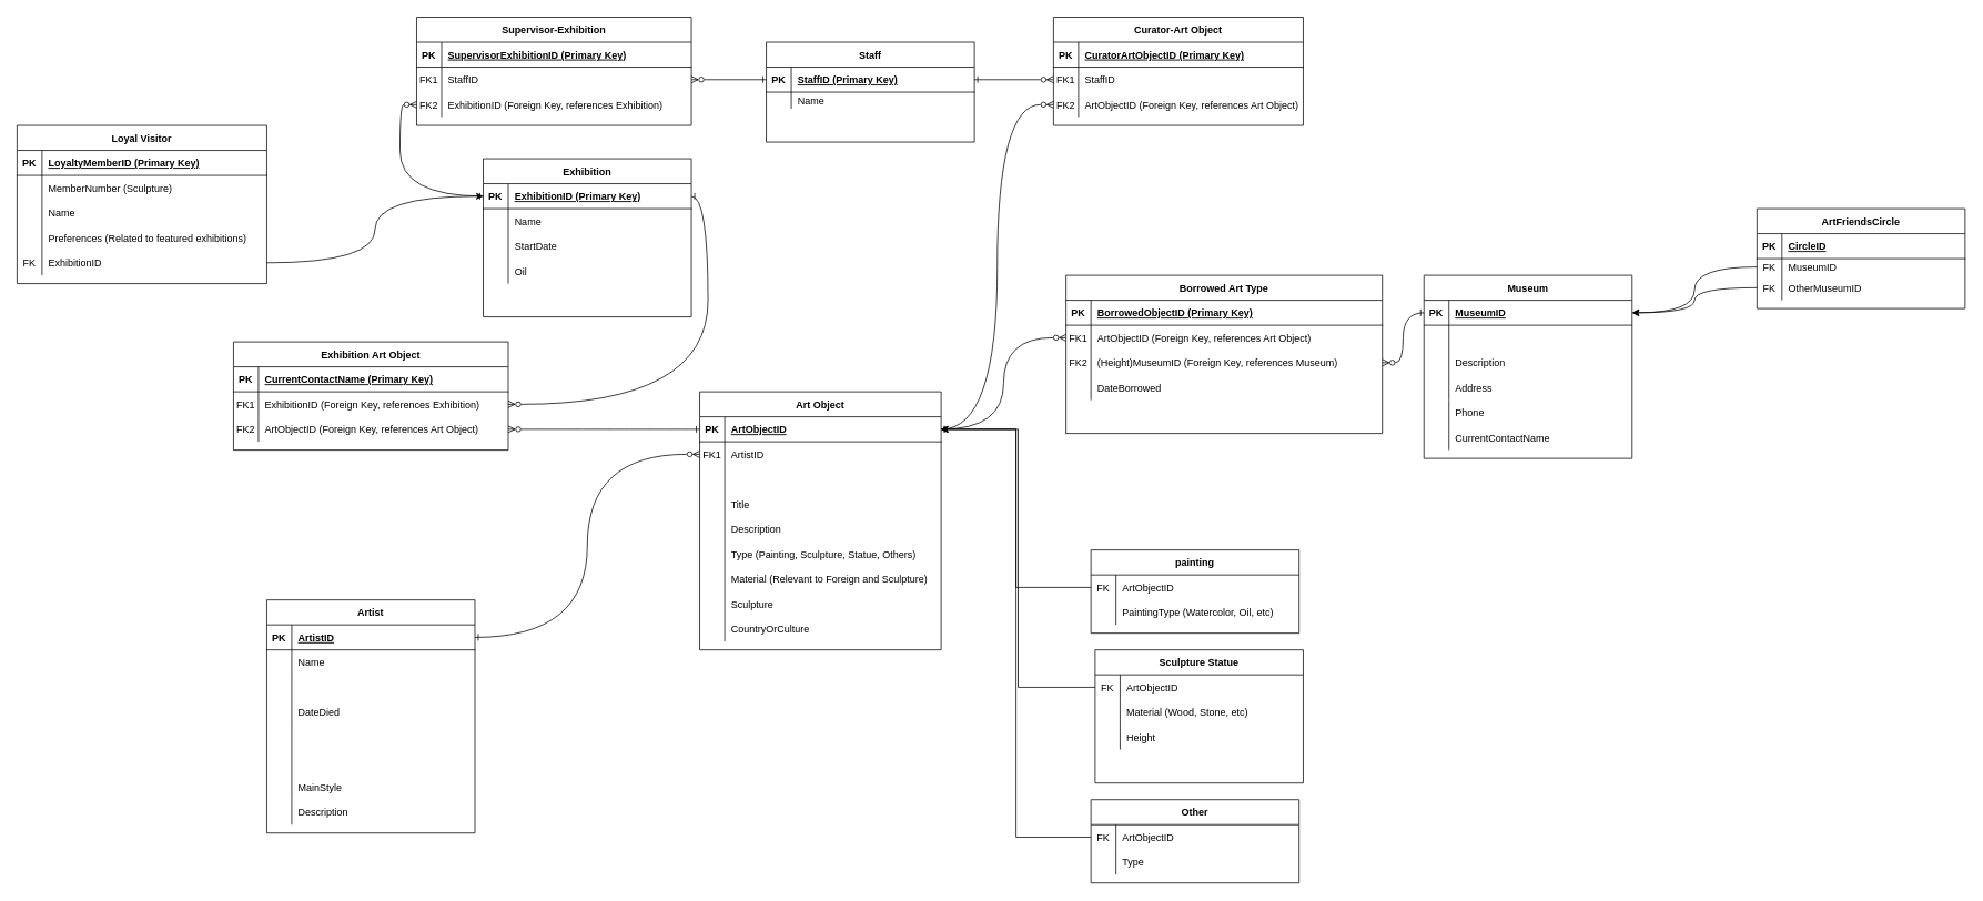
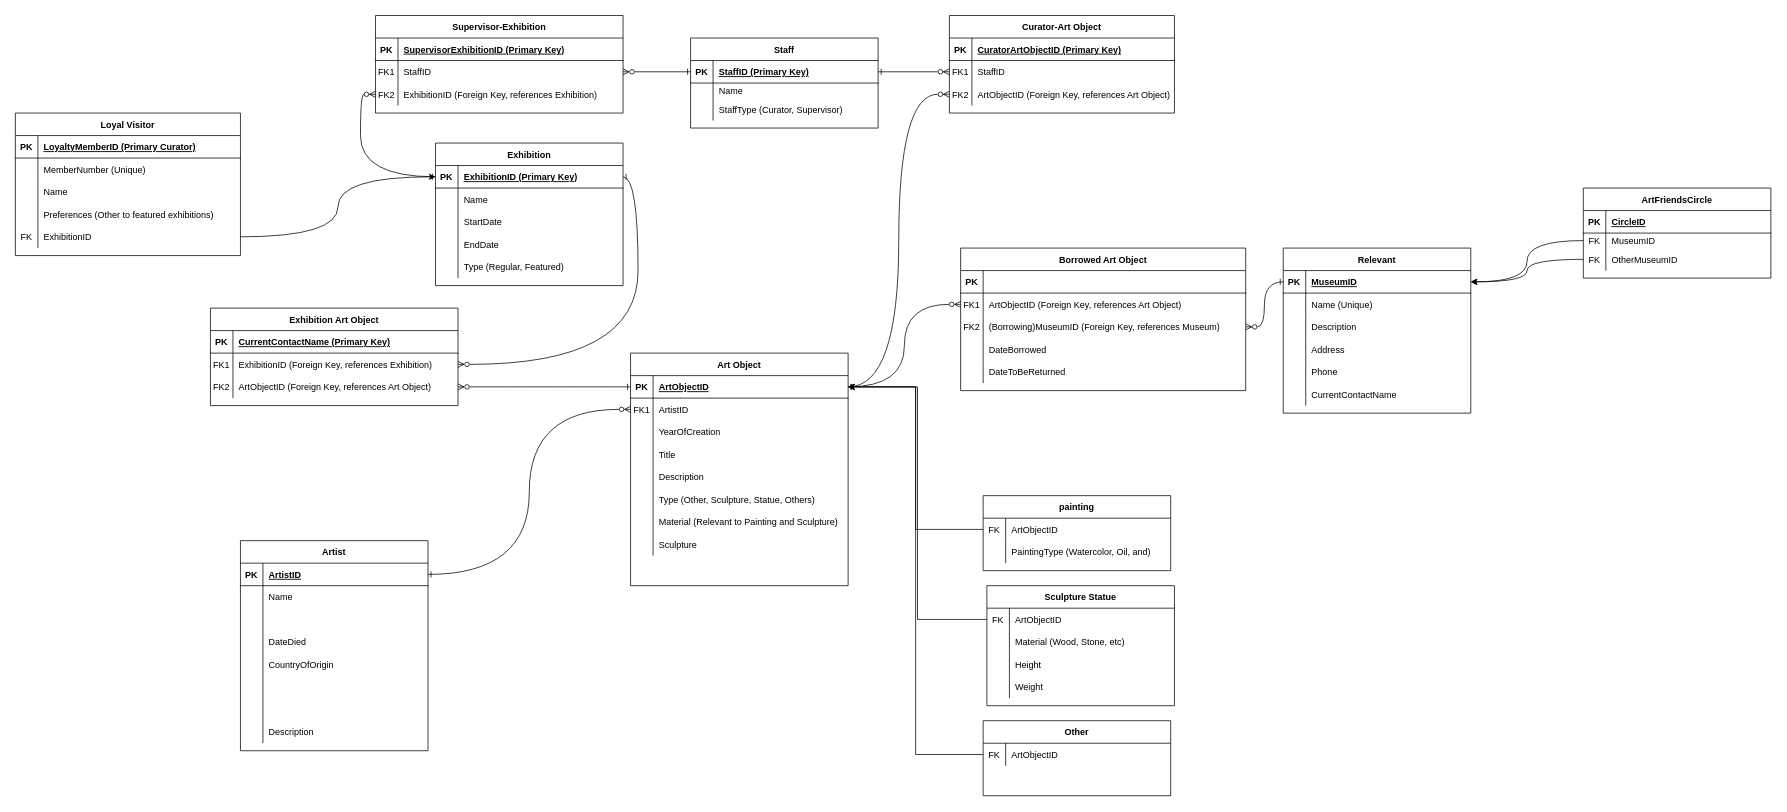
+ <mxCell id="181" value="StaffType (Curator, Supervisor)" style="shape=partialRectangle;overflow=hidden;connectable=0;fillColor=none;top=0;left=0;bottom=0;right=0;align=left;spacingLeft=6;" parent="179" vertex="1"><mxGeometry x="30" width="220" height="30" as="geometry"><mxRectangle width="220" height="30" as="alternateBounds" /></mxGeometry></mxCell>
- <mxCell id="5" value="LoyaltyMemberID (Primary Key) " style="shape=partialRectangle;overflow=hidden;connectable=0;fillColor=none;top=0;left=0;bottom=0;right=0;align=left;spacingLeft=6;fontStyle=5;" parent="3" vertex="1"><mxGeometry x="30" width="270" height="30" as="geometry"><mxRectangle width="270" height="30" as="alternateBounds" /></mxGeometry></mxCell>
+ <mxCell id="5" value="LoyaltyMemberID (Primary Curator) " style="shape=partialRectangle;overflow=hidden;connectable=0;fillColor=none;top=0;left=0;bottom=0;right=0;align=left;spacingLeft=6;fontStyle=5;" parent="3" vertex="1"><mxGeometry x="30" width="270" height="30" as="geometry"><mxRectangle width="270" height="30" as="alternateBounds" /></mxGeometry></mxCell>
- <mxCell id="8" value="MemberNumber (Sculpture)" style="shape=partialRectangle;overflow=hidden;connectable=0;fillColor=none;top=0;left=0;bottom=0;right=0;align=left;spacingLeft=6;" parent="6" vertex="1"><mxGeometry x="30" width="270" height="30" as="geometry"><mxRectangle width="270" height="30" as="alternateBounds" /></mxGeometry></mxCell>
+ <mxCell id="8" value="MemberNumber (Unique)" style="shape=partialRectangle;overflow=hidden;connectable=0;fillColor=none;top=0;left=0;bottom=0;right=0;align=left;spacingLeft=6;" parent="6" vertex="1"><mxGeometry x="30" width="270" height="30" as="geometry"><mxRectangle width="270" height="30" as="alternateBounds" /></mxGeometry></mxCell>
- <mxCell id="14" value="Preferences (Related to featured exhibitions)" style="shape=partialRectangle;overflow=hidden;connectable=0;fillColor=none;top=0;left=0;bottom=0;right=0;align=left;spacingLeft=6;" parent="12" vertex="1"><mxGeometry x="30" width="270" height="30" as="geometry"><mxRectangle width="270" height="30" as="alternateBounds" /></mxGeometry></mxCell>
+ <mxCell id="14" value="Preferences (Other to featured exhibitions)" style="shape=partialRectangle;overflow=hidden;connectable=0;fillColor=none;top=0;left=0;bottom=0;right=0;align=left;spacingLeft=6;" parent="12" vertex="1"><mxGeometry x="30" width="270" height="30" as="geometry"><mxRectangle width="270" height="30" as="alternateBounds" /></mxGeometry></mxCell>
- <mxCell id="130" value="Oil" style="shape=partialRectangle;overflow=hidden;connectable=0;fillColor=none;top=0;left=0;bottom=0;right=0;align=left;spacingLeft=6;" parent="128" vertex="1"><mxGeometry x="30" width="220" height="30" as="geometry"><mxRectangle width="220" height="30" as="alternateBounds" /></mxGeometry></mxCell>
+ <mxCell id="130" value="EndDate" style="shape=partialRectangle;overflow=hidden;connectable=0;fillColor=none;top=0;left=0;bottom=0;right=0;align=left;spacingLeft=6;" parent="128" vertex="1"><mxGeometry x="30" width="220" height="30" as="geometry"><mxRectangle width="220" height="30" as="alternateBounds" /></mxGeometry></mxCell>
- <mxCell id="60" value="Borrowed Art Type" style="shape=table;startSize=30;container=1;collapsible=1;childLayout=tableLayout;fixedRows=1;rowLines=0;fontStyle=1;align=center;resizeLast=1;" parent="1" vertex="1"><mxGeometry x="1280" y="330" width="380" height="190" as="geometry" /></mxCell>
+ <mxCell id="60" value="Borrowed Art Object" style="shape=table;startSize=30;container=1;collapsible=1;childLayout=tableLayout;fixedRows=1;rowLines=0;fontStyle=1;align=center;resizeLast=1;" parent="1" vertex="1"><mxGeometry x="1280" y="330" width="380" height="190" as="geometry" /></mxCell>
- <mxCell id="41" value="Museum" style="shape=table;startSize=30;container=1;collapsible=1;childLayout=tableLayout;fixedRows=1;rowLines=0;fontStyle=1;align=center;resizeLast=1;" parent="1" vertex="1"><mxGeometry x="1710" y="330" width="250" height="220" as="geometry" /></mxCell>
+ <mxCell id="41" value="Relevant" style="shape=table;startSize=30;container=1;collapsible=1;childLayout=tableLayout;fixedRows=1;rowLines=0;fontStyle=1;align=center;resizeLast=1;" parent="1" vertex="1"><mxGeometry x="1710" y="330" width="250" height="220" as="geometry" /></mxCell>
+ <mxCell id="133" value="Type (Regular, Featured)" style="shape=partialRectangle;overflow=hidden;connectable=0;fillColor=none;top=0;left=0;bottom=0;right=0;align=left;spacingLeft=6;" parent="131" vertex="1"><mxGeometry x="30" width="220" height="30" as="geometry"><mxRectangle width="220" height="30" as="alternateBounds" /></mxGeometry></mxCell>
- <mxCell id="63" value="BorrowedObjectID (Primary Key) " style="shape=partialRectangle;overflow=hidden;connectable=0;fillColor=none;top=0;left=0;bottom=0;right=0;align=left;spacingLeft=6;fontStyle=5;" parent="61" vertex="1"><mxGeometry x="30" width="350" height="30" as="geometry"><mxRectangle width="350" height="30" as="alternateBounds" /></mxGeometry></mxCell>
+ <mxCell id="47" value="Name (Unique)" style="shape=partialRectangle;overflow=hidden;connectable=0;fillColor=none;top=0;left=0;bottom=0;right=0;align=left;spacingLeft=6;" parent="45" vertex="1"><mxGeometry x="30" width="220" height="30" as="geometry"><mxRectangle width="220" height="30" as="alternateBounds" /></mxGeometry></mxCell>
- <mxCell id="69" value="(Height)MuseumID (Foreign Key, references Museum)" style="shape=partialRectangle;overflow=hidden;connectable=0;fillColor=none;top=0;left=0;bottom=0;right=0;align=left;spacingLeft=6;" parent="67" vertex="1"><mxGeometry x="30" width="350" height="30" as="geometry"><mxRectangle width="350" height="30" as="alternateBounds" /></mxGeometry></mxCell>
+ <mxCell id="69" value="(Borrowing)MuseumID (Foreign Key, references Museum)" style="shape=partialRectangle;overflow=hidden;connectable=0;fillColor=none;top=0;left=0;bottom=0;right=0;align=left;spacingLeft=6;" parent="67" vertex="1"><mxGeometry x="30" width="350" height="30" as="geometry"><mxRectangle width="350" height="30" as="alternateBounds" /></mxGeometry></mxCell>
+ <mxCell id="75" value="DateToBeReturned" style="shape=partialRectangle;overflow=hidden;connectable=0;fillColor=none;top=0;left=0;bottom=0;right=0;align=left;spacingLeft=6;" parent="73" vertex="1"><mxGeometry x="30" width="350" height="30" as="geometry"><mxRectangle width="350" height="30" as="alternateBounds" /></mxGeometry></mxCell>
+ <mxCell id="99" value="YearOfCreation" style="shape=partialRectangle;overflow=hidden;connectable=0;fillColor=none;top=0;left=0;bottom=0;right=0;align=left;spacingLeft=6;" parent="97" vertex="1"><mxGeometry x="30" width="260" height="30" as="geometry"><mxRectangle width="260" height="30" as="alternateBounds" /></mxGeometry></mxCell>
- <mxCell id="108" value="Type (Painting, Sculpture, Statue, Others)" style="shape=partialRectangle;overflow=hidden;connectable=0;fillColor=none;top=0;left=0;bottom=0;right=0;align=left;spacingLeft=6;" parent="106" vertex="1"><mxGeometry x="30" width="260" height="30" as="geometry"><mxRectangle width="260" height="30" as="alternateBounds" /></mxGeometry></mxCell>
+ <mxCell id="108" value="Type (Other, Sculpture, Statue, Others)" style="shape=partialRectangle;overflow=hidden;connectable=0;fillColor=none;top=0;left=0;bottom=0;right=0;align=left;spacingLeft=6;" parent="106" vertex="1"><mxGeometry x="30" width="260" height="30" as="geometry"><mxRectangle width="260" height="30" as="alternateBounds" /></mxGeometry></mxCell>
- <mxCell id="111" value="Material (Relevant to Foreign and Sculpture)" style="shape=partialRectangle;overflow=hidden;connectable=0;fillColor=none;top=0;left=0;bottom=0;right=0;align=left;spacingLeft=6;" parent="109" vertex="1"><mxGeometry x="30" width="260" height="30" as="geometry"><mxRectangle width="260" height="30" as="alternateBounds" /></mxGeometry></mxCell>
+ <mxCell id="111" value="Material (Relevant to Painting and Sculpture)" style="shape=partialRectangle;overflow=hidden;connectable=0;fillColor=none;top=0;left=0;bottom=0;right=0;align=left;spacingLeft=6;" parent="109" vertex="1"><mxGeometry x="30" width="260" height="30" as="geometry"><mxRectangle width="260" height="30" as="alternateBounds" /></mxGeometry></mxCell>
- <mxCell id="151" value="PaintingType (Watercolor, Oil, etc)" style="shape=partialRectangle;overflow=hidden;connectable=0;fillColor=none;top=0;left=0;bottom=0;right=0;align=left;spacingLeft=6;" parent="149" vertex="1"><mxGeometry x="30" width="220" height="30" as="geometry"><mxRectangle width="220" height="30" as="alternateBounds" /></mxGeometry></mxCell>
+ <mxCell id="151" value="PaintingType (Watercolor, Oil, and)" style="shape=partialRectangle;overflow=hidden;connectable=0;fillColor=none;top=0;left=0;bottom=0;right=0;align=left;spacingLeft=6;" parent="149" vertex="1"><mxGeometry x="30" width="220" height="30" as="geometry"><mxRectangle width="220" height="30" as="alternateBounds" /></mxGeometry></mxCell>
- <mxCell id="117" value="CountryOrCulture" style="shape=partialRectangle;overflow=hidden;connectable=0;fillColor=none;top=0;left=0;bottom=0;right=0;align=left;spacingLeft=6;" parent="115" vertex="1"><mxGeometry x="30" width="260" height="30" as="geometry"><mxRectangle width="260" height="30" as="alternateBounds" /></mxGeometry></mxCell>
+ <mxCell id="32" value="CountryOfOrigin" style="shape=partialRectangle;overflow=hidden;connectable=0;fillColor=none;top=0;left=0;bottom=0;right=0;align=left;spacingLeft=6;" parent="30" vertex="1"><mxGeometry x="30" width="220" height="30" as="geometry"><mxRectangle width="220" height="30" as="alternateBounds" /></mxGeometry></mxCell>
+ <mxCell id="164" value="Weight" style="shape=partialRectangle;overflow=hidden;connectable=0;fillColor=none;top=0;left=0;bottom=0;right=0;align=left;spacingLeft=6;" parent="162" vertex="1"><mxGeometry x="30" width="220" height="30" as="geometry"><mxRectangle width="220" height="30" as="alternateBounds" /></mxGeometry></mxCell>
- <mxCell id="37" value="MainStyle" style="shape=partialRectangle;overflow=hidden;connectable=0;fillColor=none;top=0;left=0;bottom=0;right=0;align=left;spacingLeft=6;" parent="35" vertex="1"><mxGeometry x="30" width="220" height="30" as="geometry"><mxRectangle width="220" height="30" as="alternateBounds" /></mxGeometry></mxCell>
- <mxCell id="171" value="Type " style="shape=partialRectangle;overflow=hidden;connectable=0;fillColor=none;top=0;left=0;bottom=0;right=0;align=left;spacingLeft=6;" parent="169" vertex="1"><mxGeometry x="30" width="220" height="30" as="geometry"><mxRectangle width="220" height="30" as="alternateBounds" /></mxGeometry></mxCell>
